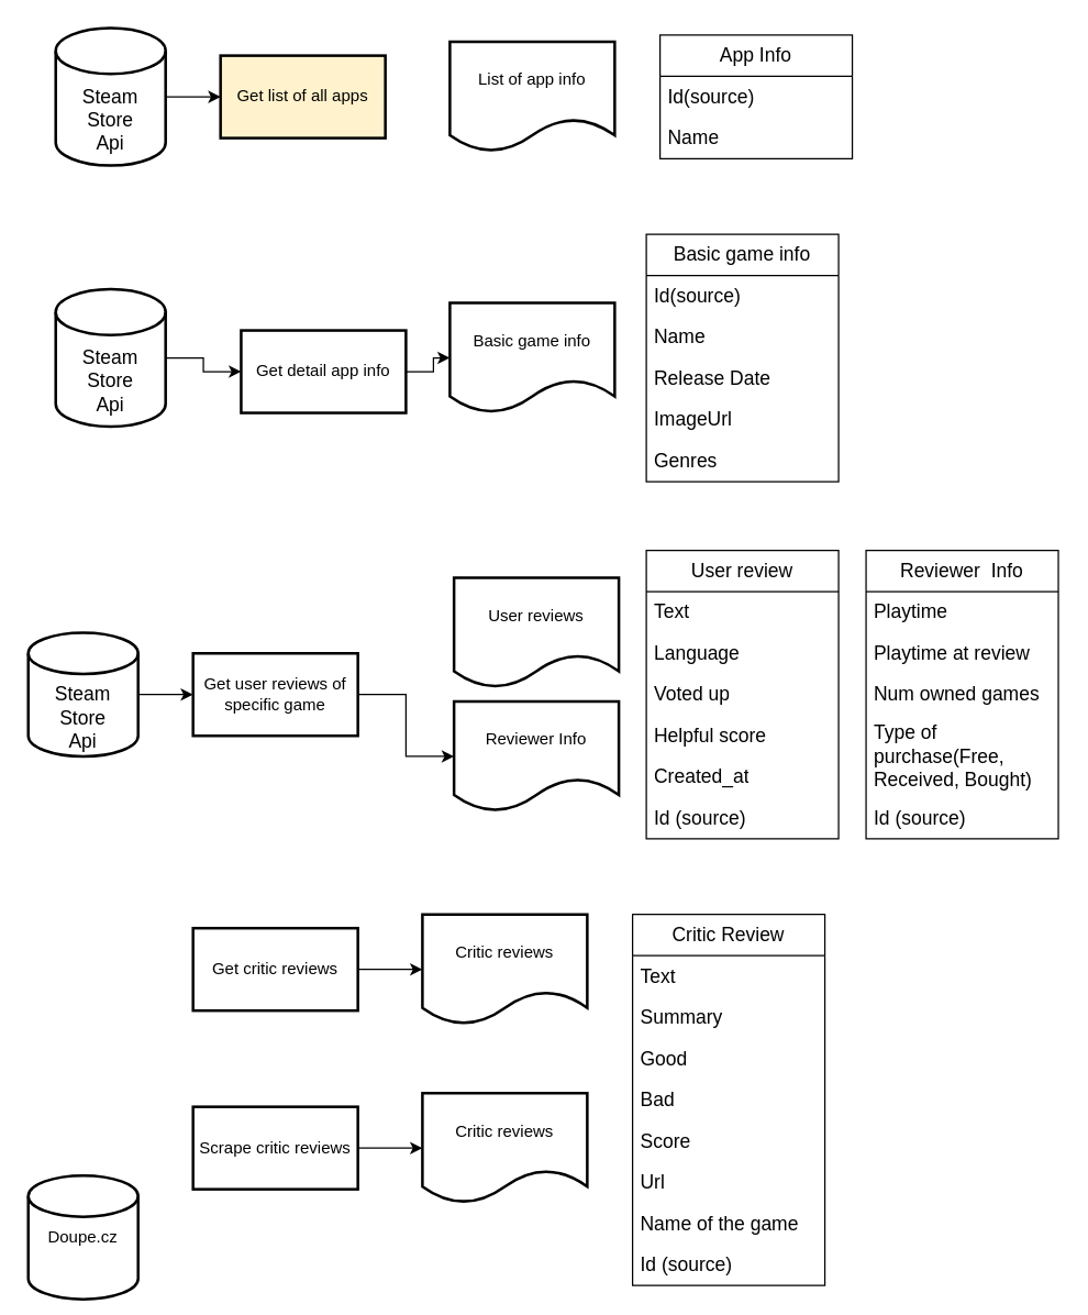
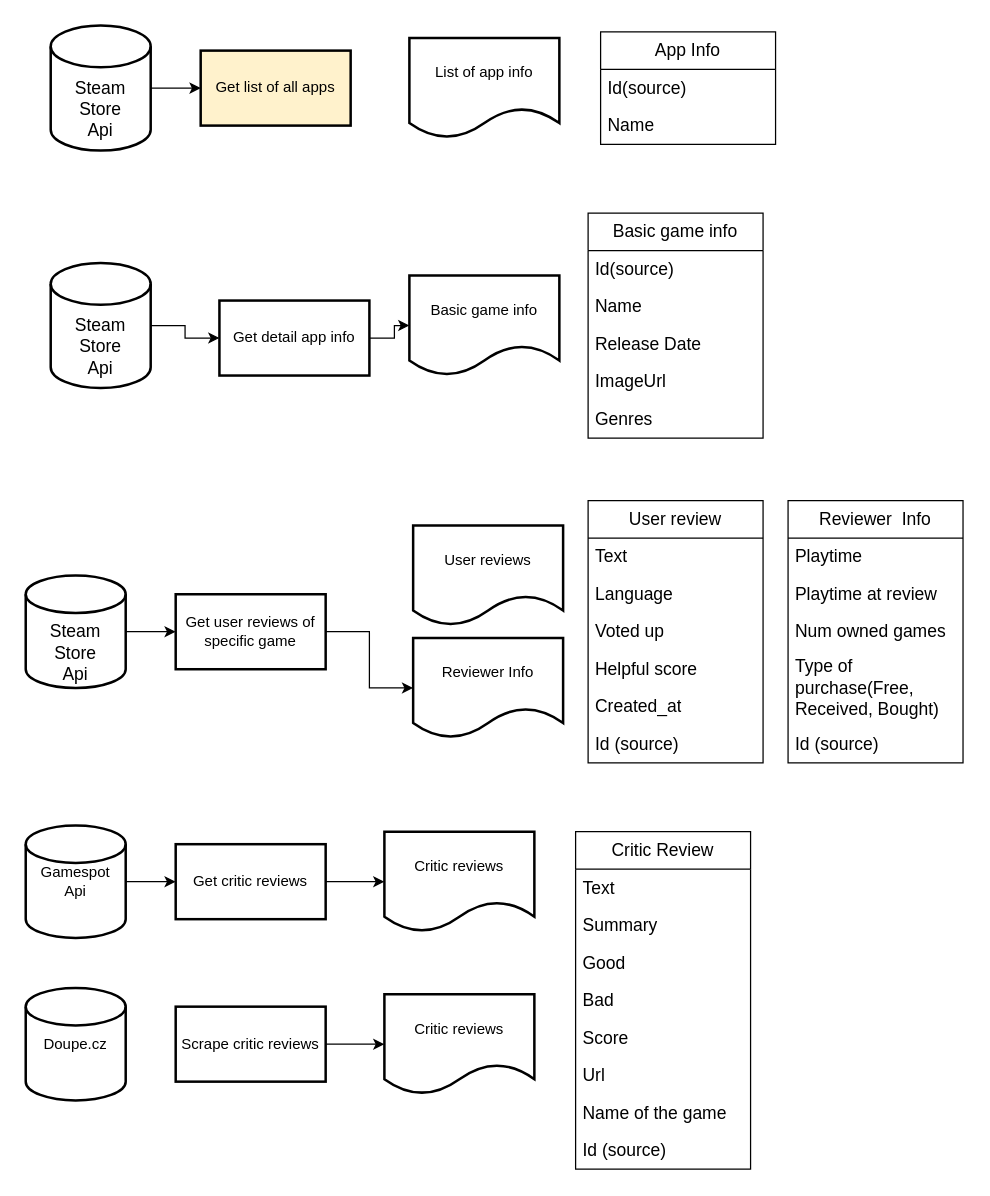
+ <mxCell id="13" value="Gamespot &lt;br&gt;Api" style="strokeWidth=2;html=1;shape=mxgraph.flowchart.database;whiteSpace=wrap;" parent="1" vertex="1"><mxGeometry x="20" y="660" width="80" height="90" as="geometry" /></mxCell>
+ <mxCell id="12" value="" style="edgeStyle=orthogonalEdgeStyle;rounded=0;orthogonalLoop=1;jettySize=auto;html=1;fontSize=14;" parent="1" source="13" target="15" edge="1"><mxGeometry relative="1" as="geometry" /></mxCell>
- <mxCell id="46" value="Doupe.cz" style="strokeWidth=2;html=1;shape=mxgraph.flowchart.database;whiteSpace=wrap;" parent="1" vertex="1"><mxGeometry x="20" y="855" width="80" height="90" as="geometry" /></mxCell>
+ <mxCell id="46" value="Doupe.cz" style="strokeWidth=2;html=1;shape=mxgraph.flowchart.database;whiteSpace=wrap;" parent="1" vertex="1"><mxGeometry x="20" y="790" width="80" height="90" as="geometry" /></mxCell>
